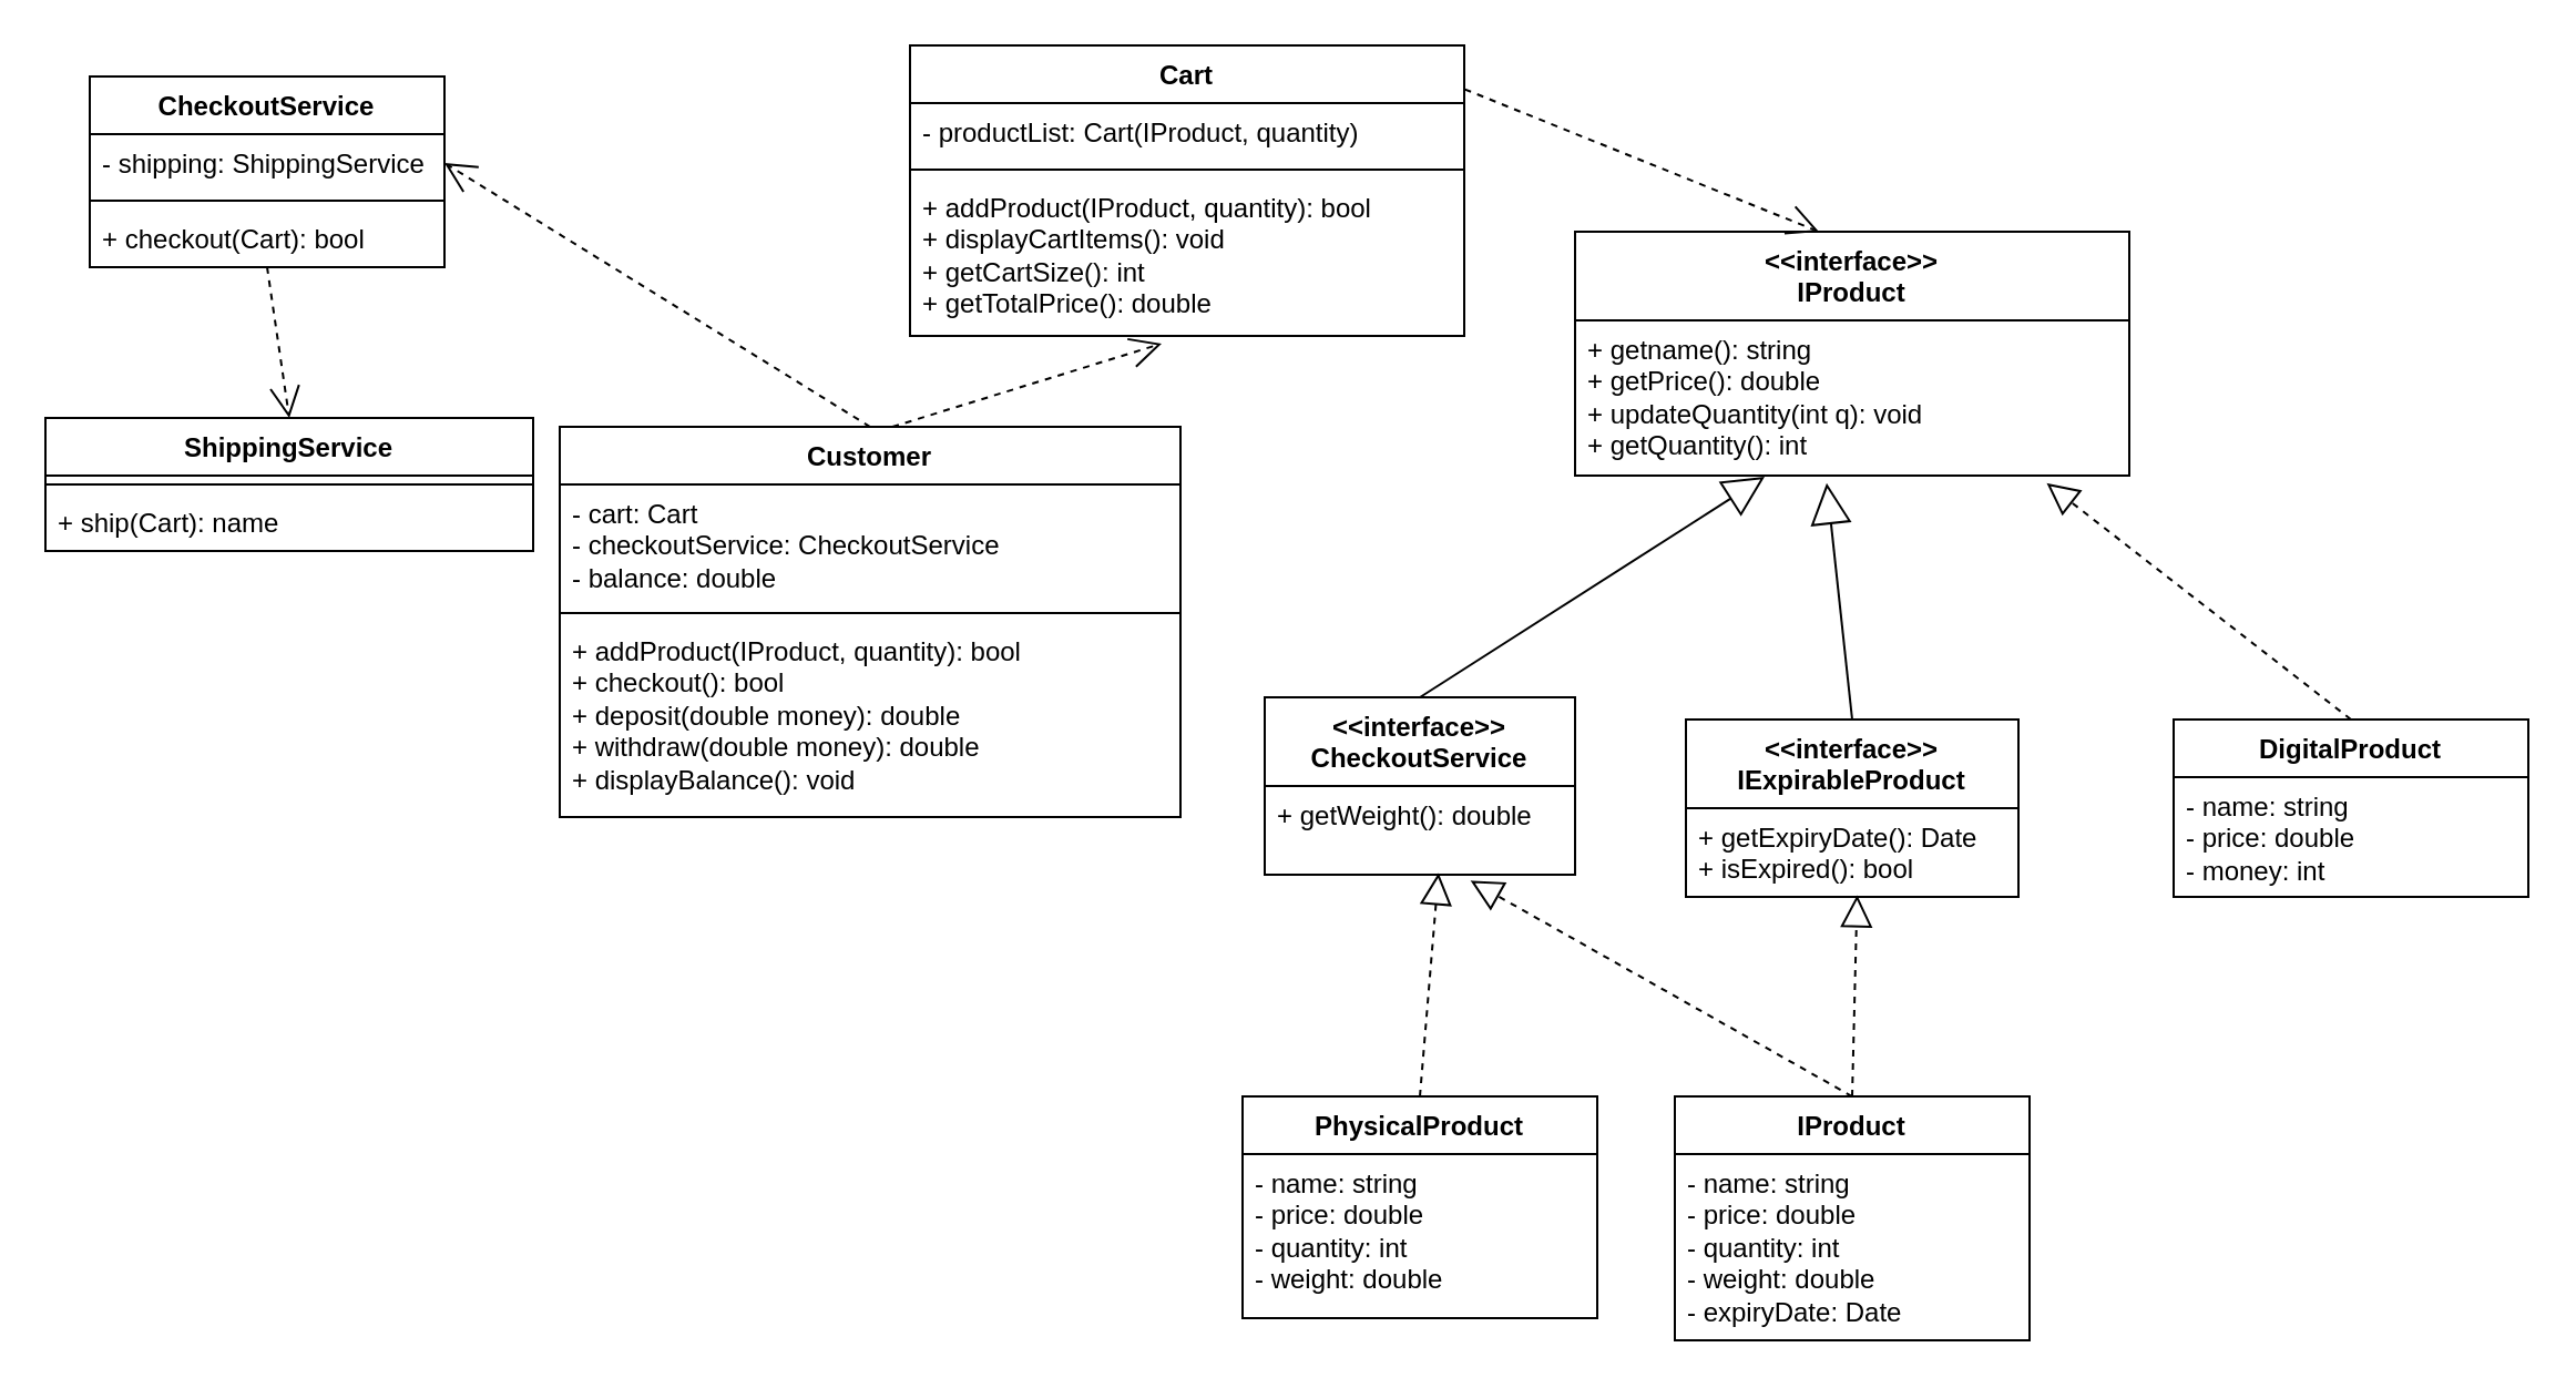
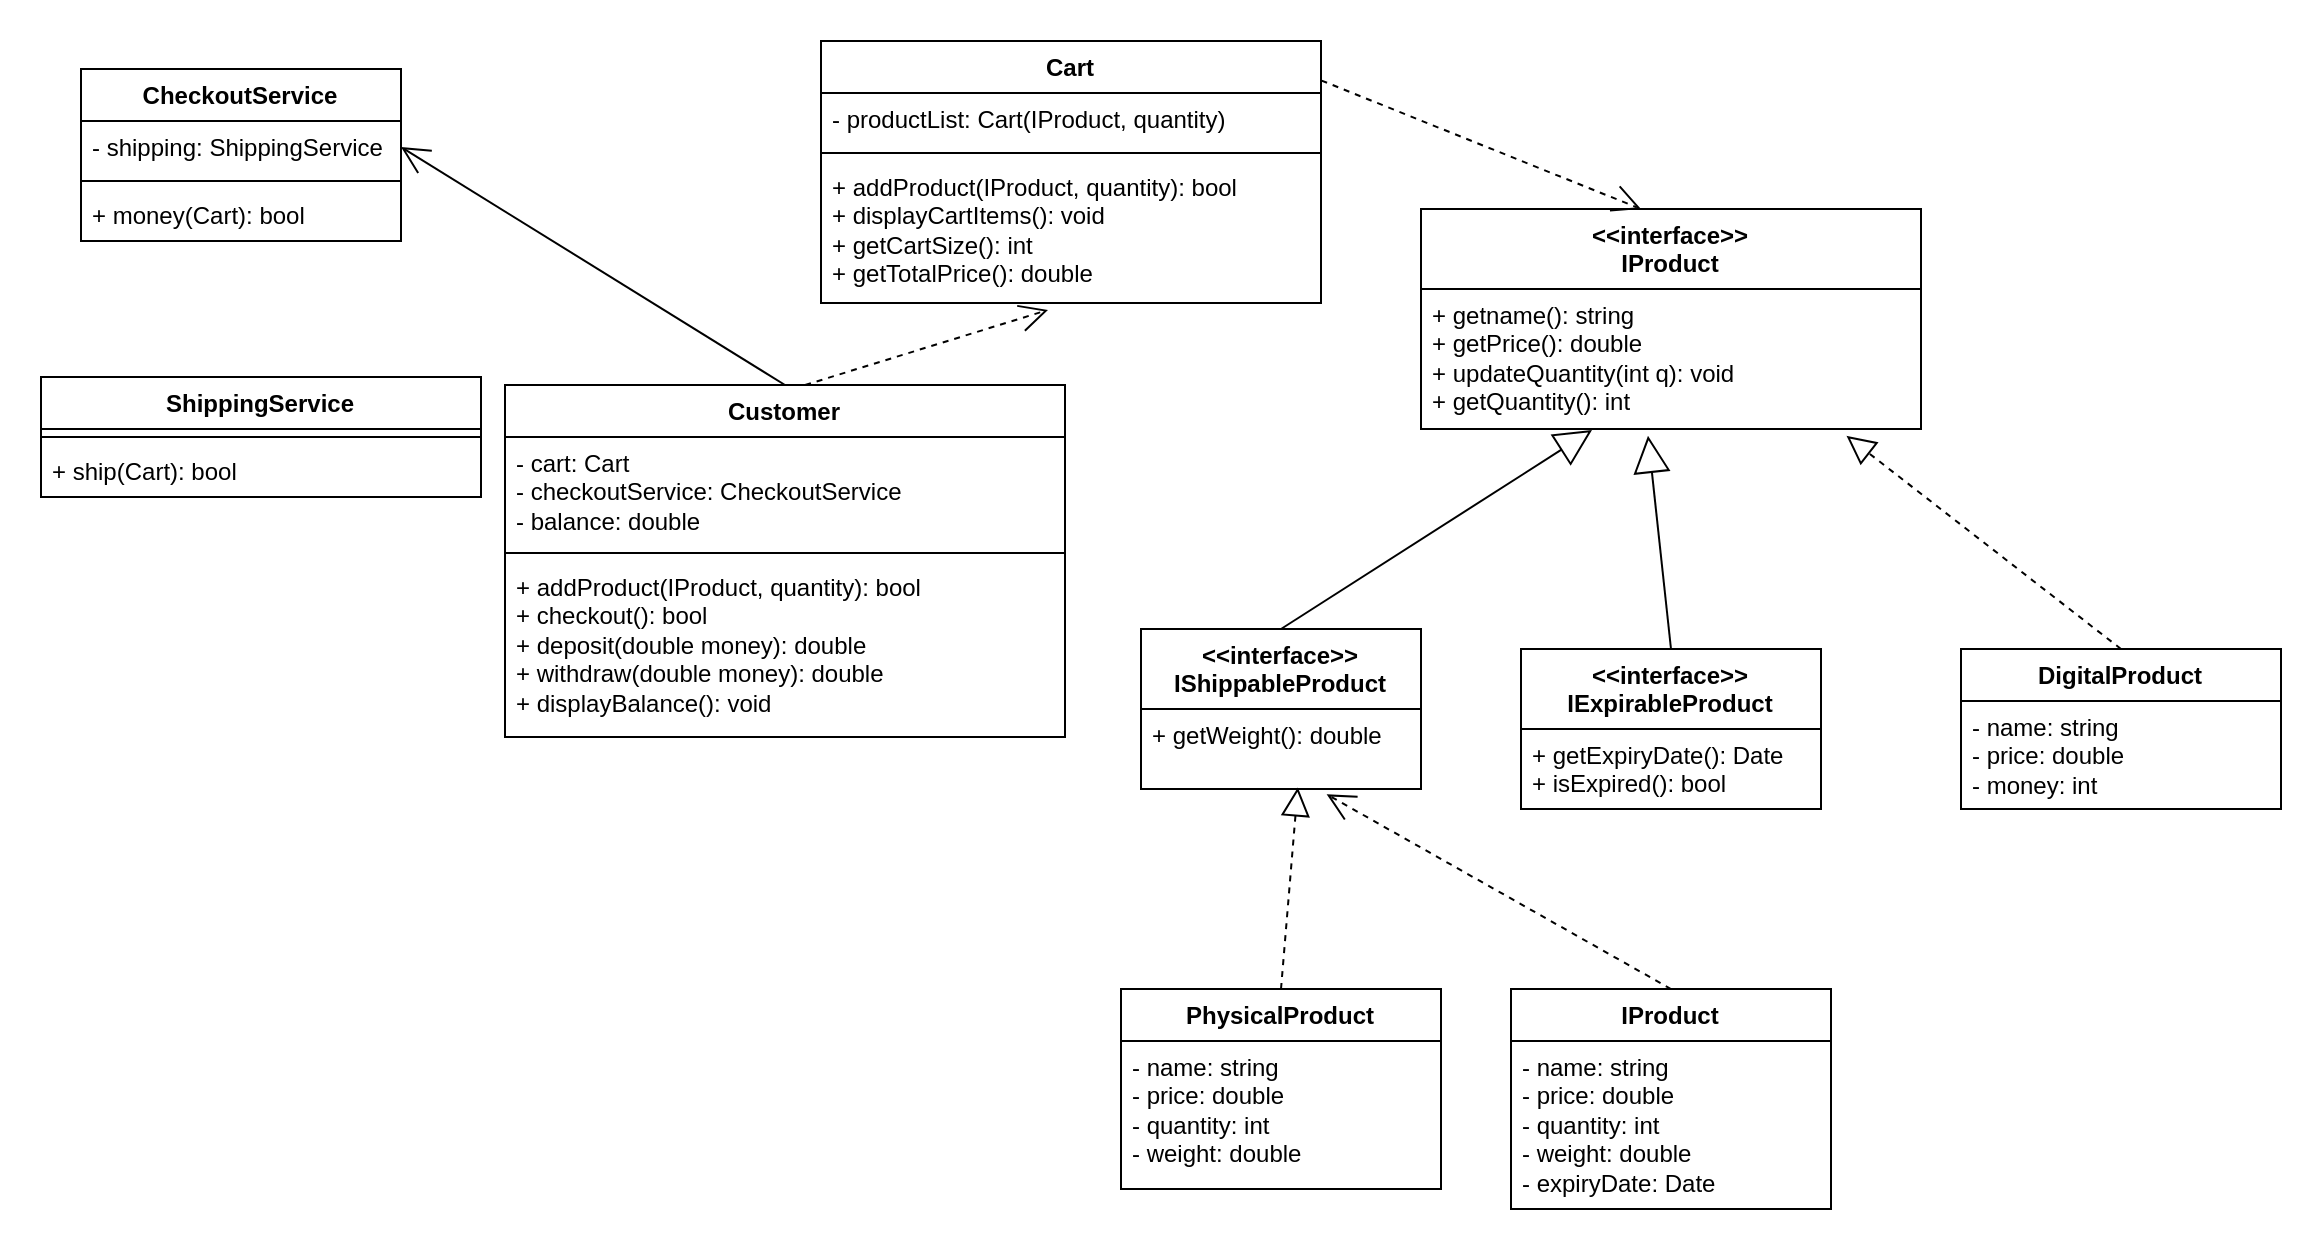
- <mxCell id="33" value="+ checkout(Cart): bool" style="text;strokeColor=none;fillColor=none;align=left;verticalAlign=top;spacingLeft=4;spacingRight=4;overflow=hidden;rotatable=0;points=[[0,0.5],[1,0.5]];portConstraint=eastwest;whiteSpace=wrap;html=1;" vertex="1" parent="30"><mxGeometry y="60" width="160" height="26" as="geometry" /></mxCell>
+ <mxCell id="33" value="+ money(Cart): bool" style="text;strokeColor=none;fillColor=none;align=left;verticalAlign=top;spacingLeft=4;spacingRight=4;overflow=hidden;rotatable=0;points=[[0,0.5],[1,0.5]];portConstraint=eastwest;whiteSpace=wrap;html=1;" vertex="1" parent="30"><mxGeometry y="60" width="160" height="26" as="geometry" /></mxCell>
- <mxCell id="36" value="" style="endArrow=open;endSize=12;dashed=1;html=1;exitX=0.5;exitY=0;exitDx=0;exitDy=0;entryX=1;entryY=0.5;entryDx=0;entryDy=0;" edge="1" parent="1" source="22" target="31"><mxGeometry width="160" relative="1" as="geometry"><mxPoint x="230" y="134" as="sourcePoint" /><mxPoint y="134" as="targetPoint" x="390" /></mxGeometry></mxCell>
+ <mxCell id="36" value="" style="endArrow=open;endSize=12;dashed=0;html=1;exitX=0.5;exitY=0;exitDx=0;exitDy=0;entryX=1;entryY=0.5;entryDx=0;entryDy=0;" edge="1" parent="1" source="22" target="31"><mxGeometry width="160" relative="1" as="geometry"><mxPoint x="230" y="134" as="sourcePoint" /><mxPoint y="134" as="targetPoint" x="390" /></mxGeometry></mxCell>
- <mxCell id="40" value="" style="endArrow=open;endSize=12;dashed=1;html=1;exitX=0.5;exitY=1;exitDx=0;exitDy=0;entryX=0.5;entryY=0;entryDx=0;entryDy=0;" edge="1" parent="1" source="30" target="37"><mxGeometry width="160" relative="1" as="geometry"><mxPoint x="400" y="274" as="sourcePoint" /><mxPoint x="560" y="274" as="targetPoint" /></mxGeometry></mxCell>
- <mxCell id="39" value="+ ship(Cart): name" style="text;strokeColor=none;fillColor=none;align=left;verticalAlign=top;spacingLeft=4;spacingRight=4;overflow=hidden;rotatable=0;points=[[0,0.5],[1,0.5]];portConstraint=eastwest;whiteSpace=wrap;html=1;" vertex="1" parent="37"><mxGeometry y="34" width="220" height="26" as="geometry" /></mxCell>
+ <mxCell id="39" value="+ ship(Cart): bool" style="text;strokeColor=none;fillColor=none;align=left;verticalAlign=top;spacingLeft=4;spacingRight=4;overflow=hidden;rotatable=0;points=[[0,0.5],[1,0.5]];portConstraint=eastwest;whiteSpace=wrap;html=1;" vertex="1" parent="37"><mxGeometry y="34" width="220" height="26" as="geometry" /></mxCell>
- <mxCell id="8" value="&lt;div&gt;&amp;lt;&amp;lt;interface&amp;gt;&amp;gt;&lt;/div&gt;CheckoutService" style="swimlane;fontStyle=1;align=center;verticalAlign=top;childLayout=stackLayout;horizontal=1;startSize=40;horizontalStack=0;resizeParent=1;resizeParentMax=0;resizeLast=0;collapsible=1;marginBottom=0;whiteSpace=wrap;html=1;" vertex="1" parent="7"><mxGeometry y="30" width="140" height="80" as="geometry" /></mxCell>
+ <mxCell id="8" value="&lt;div&gt;&amp;lt;&amp;lt;interface&amp;gt;&amp;gt;&lt;/div&gt;IShippableProduct" style="swimlane;fontStyle=1;align=center;verticalAlign=top;childLayout=stackLayout;horizontal=1;startSize=40;horizontalStack=0;resizeParent=1;resizeParentMax=0;resizeLast=0;collapsible=1;marginBottom=0;whiteSpace=wrap;html=1;" vertex="1" parent="7"><mxGeometry y="30" width="140" height="80" as="geometry" /></mxCell>
- <mxCell id="21" value="" style="endArrow=block;dashed=1;endFill=0;endSize=12;html=1;entryX=0.663;entryY=1.066;entryDx=0;entryDy=0;entryPerimeter=0;exitX=0.5;exitY=0;exitDx=0;exitDy=0;" edge="1" parent="1" source="18" target="9"><mxGeometry width="160" relative="1" as="geometry"><mxPoint x="1070" y="504" as="sourcePoint" /><mxPoint x="1066" y="409" as="targetPoint" /></mxGeometry></mxCell>
+ <mxCell id="21" value="" style="endArrow=open;dashed=1;endFill=0;endSize=12;html=1;entryX=0.663;entryY=1.066;entryDx=0;entryDy=0;entryPerimeter=0;exitX=0.5;exitY=0;exitDx=0;exitDy=0;" edge="1" parent="1" source="18" target="9"><mxGeometry width="160" relative="1" as="geometry"><mxPoint x="1070" y="504" as="sourcePoint" /><mxPoint x="1066" y="409" as="targetPoint" /></mxGeometry></mxCell>
- <mxCell id="20" value="" style="endArrow=block;dashed=1;endFill=0;endSize=12;html=1;entryX=0.515;entryY=0.98;entryDx=0;entryDy=0;entryPerimeter=0;exitX=0.5;exitY=0;exitDx=0;exitDy=0;" edge="1" parent="1" source="18" target="3"><mxGeometry width="160" relative="1" as="geometry"><mxPoint x="1060" y="494" as="sourcePoint" /><mxPoint x="1056" y="399" as="targetPoint" /></mxGeometry></mxCell>
